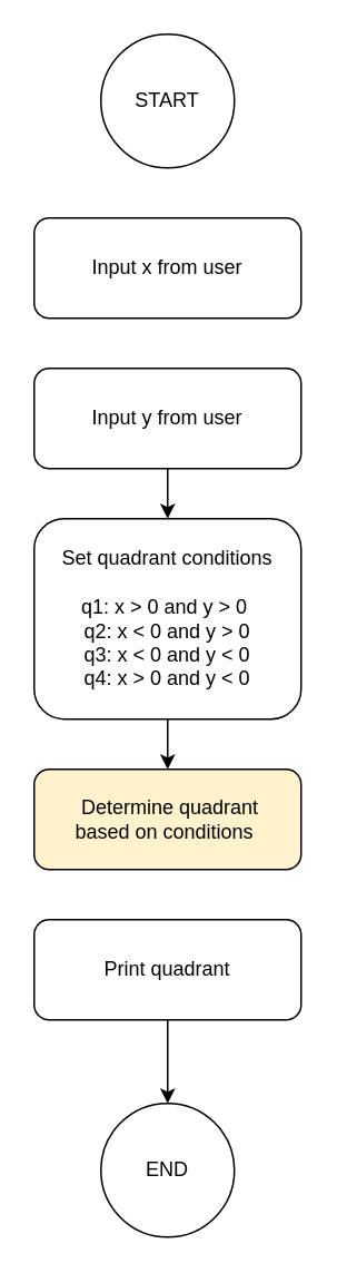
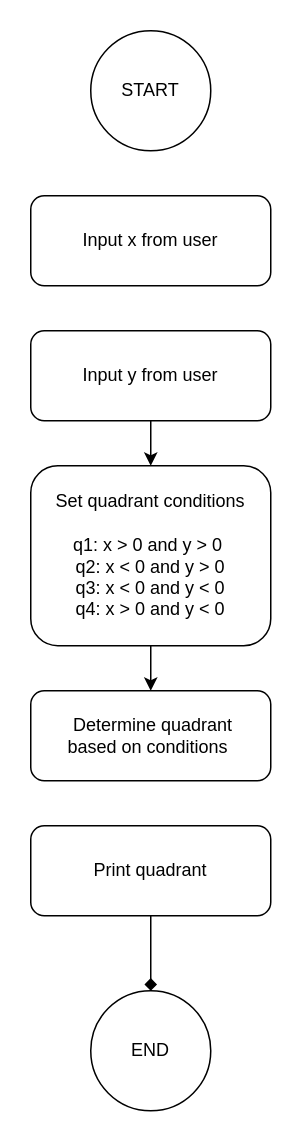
- <mxCell id="8" value="&amp;nbsp;Determine quadrant&lt;br&gt;based on conditions&amp;nbsp;" style="rounded=1;whiteSpace=wrap;html=1;fillColor=#fff2cc;" vertex="1" parent="1"><mxGeometry x="20" y="460" width="160" height="60" as="geometry" /></mxCell>
+ <mxCell id="8" value="&amp;nbsp;Determine quadrant&lt;br&gt;based on conditions&amp;nbsp;" style="rounded=1;whiteSpace=wrap;html=1;" vertex="1" parent="1"><mxGeometry x="20" y="460" width="160" height="60" as="geometry" /></mxCell>
- <mxCell id="9" value="" style="edgeStyle=none;html=1;" edge="1" parent="1" source="10" target="11"><mxGeometry relative="1" as="geometry" /></mxCell>
+ <mxCell id="9" value="" style="edgeStyle=none;html=1;endArrow=diamond;" edge="1" parent="1" source="10" target="11"><mxGeometry relative="1" as="geometry" /></mxCell>
